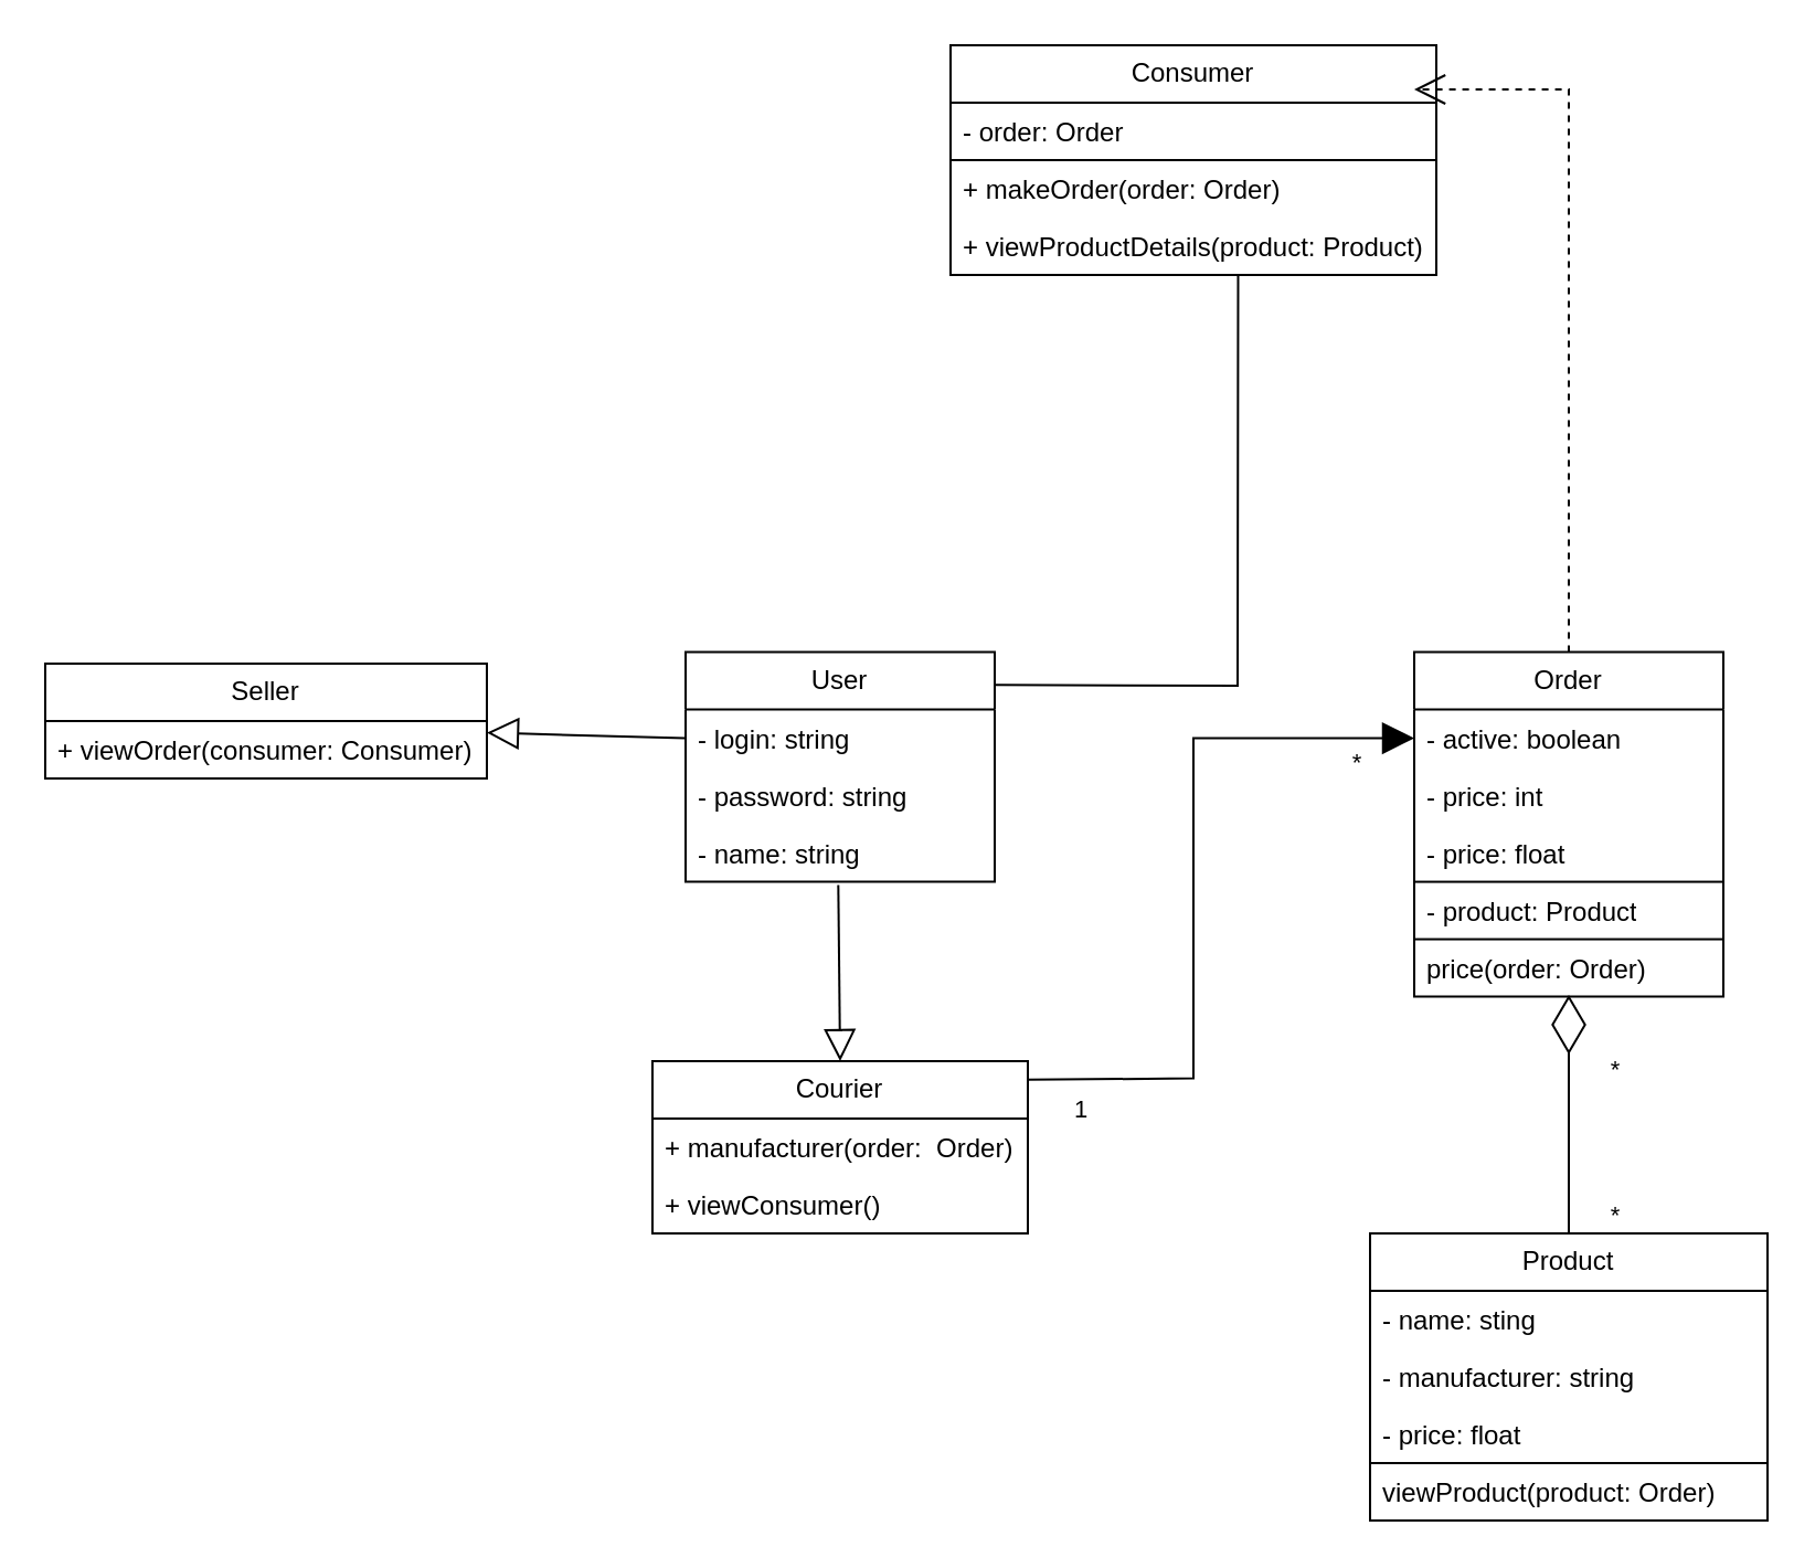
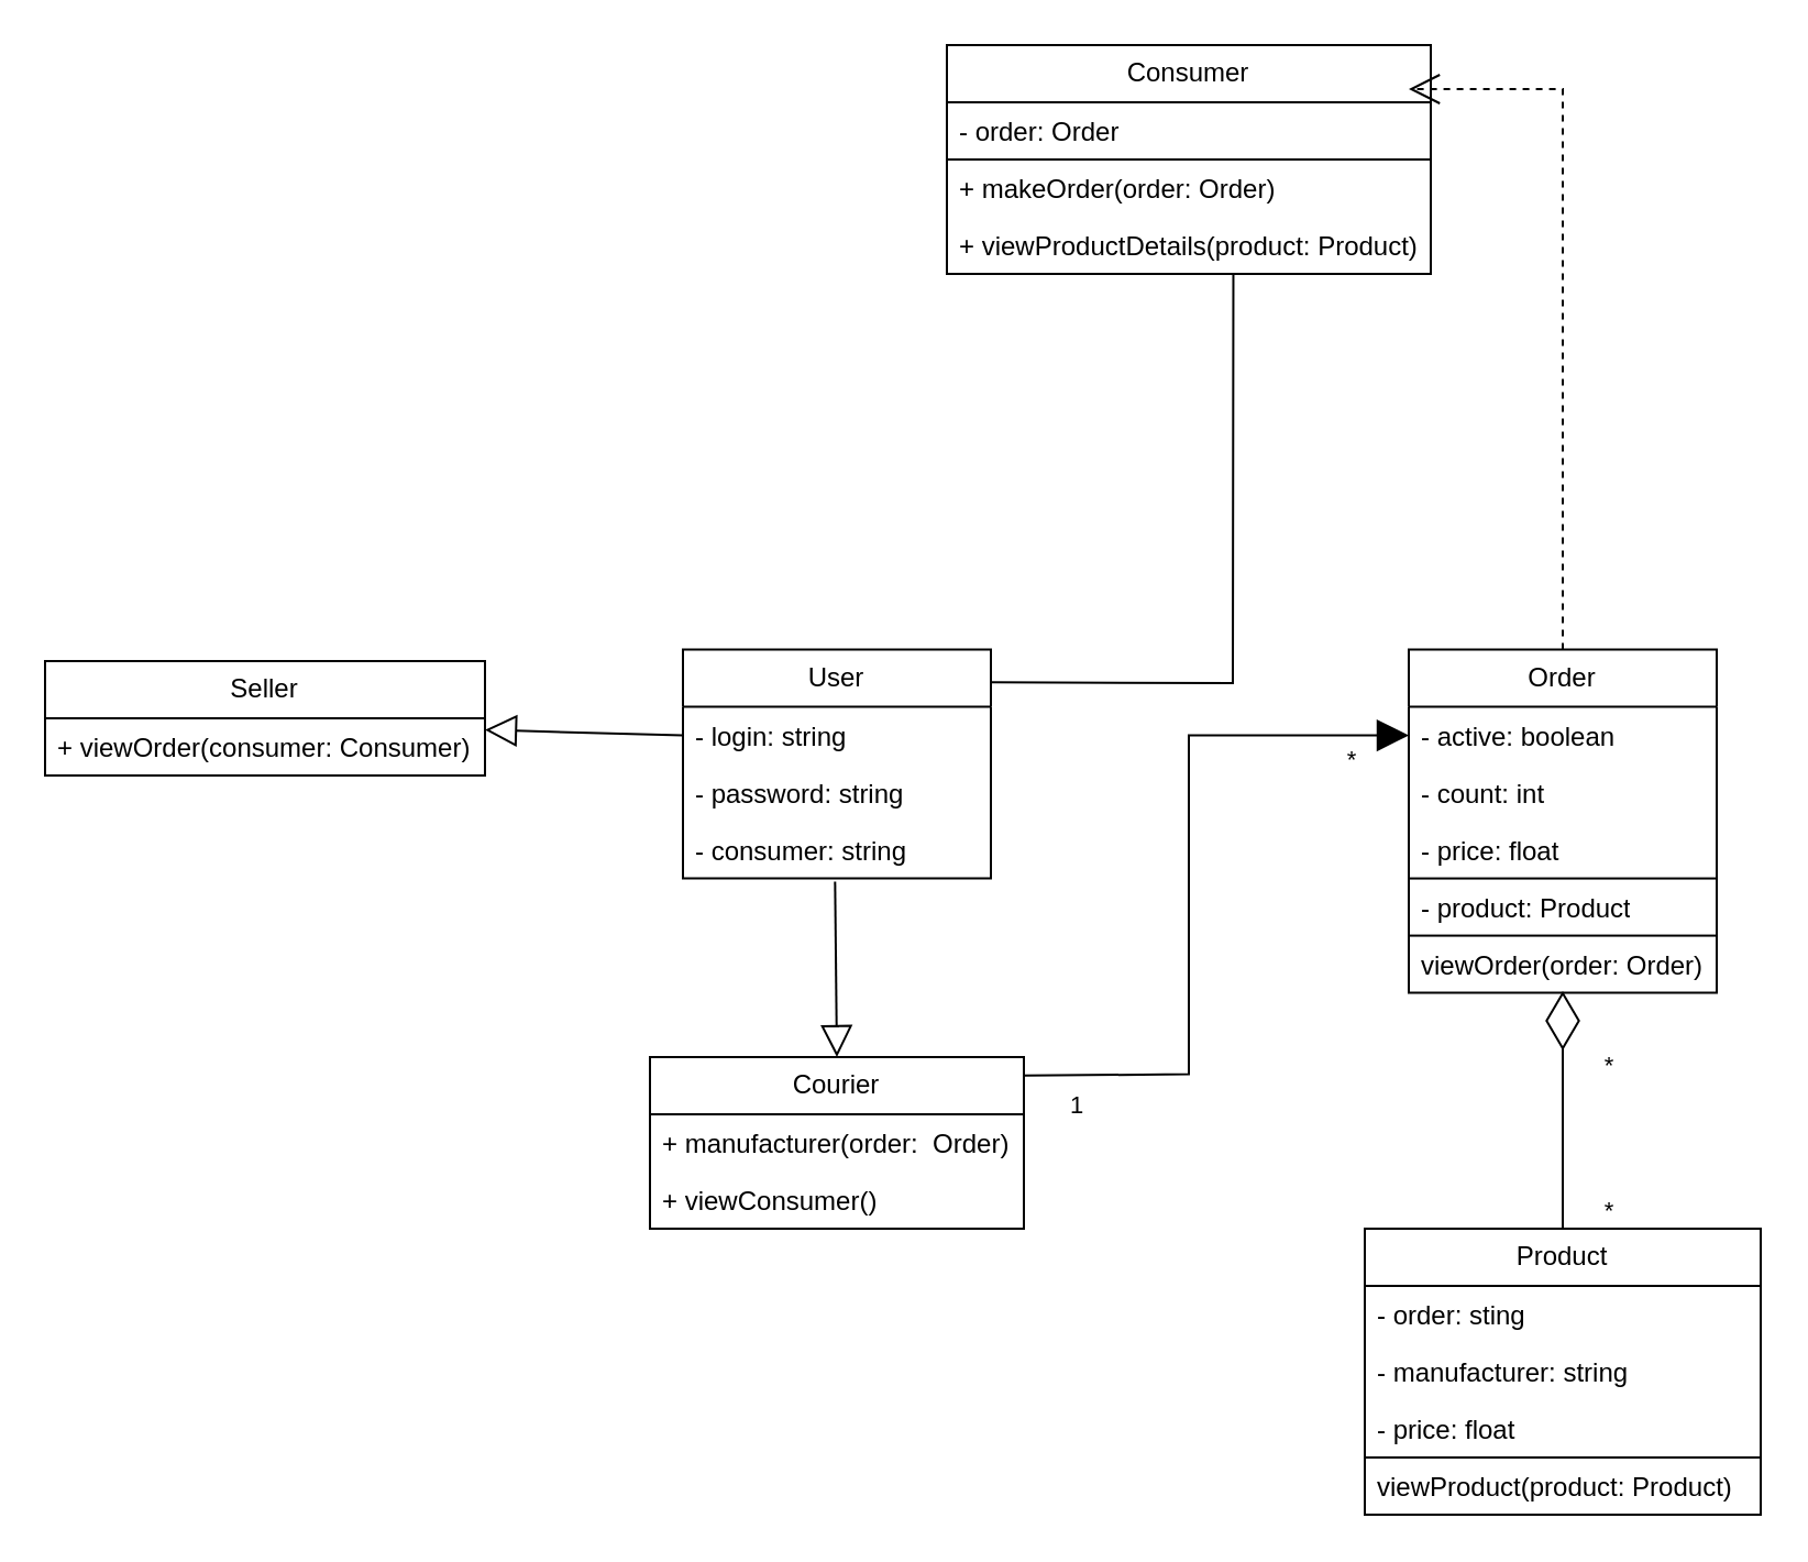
- <mxCell id="12" value="- price: int" style="text;strokeColor=none;fillColor=none;align=left;verticalAlign=top;spacingLeft=4;spacingRight=4;overflow=hidden;rotatable=0;points=[[0,0.5],[1,0.5]];portConstraint=eastwest;whiteSpace=wrap;html=1;" parent="10" vertex="1"><mxGeometry y="52" width="140" height="26" as="geometry" /></mxCell>
+ <mxCell id="12" value="- count: int" style="text;strokeColor=none;fillColor=none;align=left;verticalAlign=top;spacingLeft=4;spacingRight=4;overflow=hidden;rotatable=0;points=[[0,0.5],[1,0.5]];portConstraint=eastwest;whiteSpace=wrap;html=1;" parent="10" vertex="1"><mxGeometry y="52" width="140" height="26" as="geometry" /></mxCell>
- <mxCell id="5" value="- name: string" style="text;strokeColor=none;fillColor=none;align=left;verticalAlign=top;spacingLeft=4;spacingRight=4;overflow=hidden;rotatable=0;points=[[0,0.5],[1,0.5]];portConstraint=eastwest;whiteSpace=wrap;html=1;" parent="2" vertex="1"><mxGeometry y="78" width="140" height="26" as="geometry" /></mxCell>
+ <mxCell id="5" value="- consumer: string" style="text;strokeColor=none;fillColor=none;align=left;verticalAlign=top;spacingLeft=4;spacingRight=4;overflow=hidden;rotatable=0;points=[[0,0.5],[1,0.5]];portConstraint=eastwest;whiteSpace=wrap;html=1;" parent="2" vertex="1"><mxGeometry y="78" width="140" height="26" as="geometry" /></mxCell>
- <mxCell id="15" value="price(order: Order)" style="text;strokeColor=none;fillColor=none;align=left;verticalAlign=top;spacingLeft=4;spacingRight=4;overflow=hidden;rotatable=0;points=[[0,0.5],[1,0.5]];portConstraint=eastwest;whiteSpace=wrap;html=1;" parent="10" vertex="1"><mxGeometry y="130" width="140" height="26" as="geometry" /></mxCell>
+ <mxCell id="15" value="viewOrder(order: Order)" style="text;strokeColor=none;fillColor=none;align=left;verticalAlign=top;spacingLeft=4;spacingRight=4;overflow=hidden;rotatable=0;points=[[0,0.5],[1,0.5]];portConstraint=eastwest;whiteSpace=wrap;html=1;" parent="10" vertex="1"><mxGeometry y="130" width="140" height="26" as="geometry" /></mxCell>
- <mxCell id="18" value="- name: sting" style="text;strokeColor=none;fillColor=none;align=left;verticalAlign=top;spacingLeft=4;spacingRight=4;overflow=hidden;rotatable=0;points=[[0,0.5],[1,0.5]];portConstraint=eastwest;whiteSpace=wrap;html=1;" parent="17" vertex="1"><mxGeometry y="26" width="180" height="26" as="geometry" /></mxCell>
+ <mxCell id="18" value="- order: sting" style="text;strokeColor=none;fillColor=none;align=left;verticalAlign=top;spacingLeft=4;spacingRight=4;overflow=hidden;rotatable=0;points=[[0,0.5],[1,0.5]];portConstraint=eastwest;whiteSpace=wrap;html=1;" parent="17" vertex="1"><mxGeometry y="26" width="180" height="26" as="geometry" /></mxCell>
- <mxCell id="21" value="viewProduct(product: Order)" style="text;strokeColor=default;fillColor=none;align=left;verticalAlign=top;spacingLeft=4;spacingRight=4;overflow=hidden;rotatable=0;points=[[0,0.5],[1,0.5]];portConstraint=eastwest;whiteSpace=wrap;html=1;" parent="17" vertex="1"><mxGeometry y="104" width="180" height="26" as="geometry" /></mxCell>
+ <mxCell id="21" value="viewProduct(product: Product)" style="text;strokeColor=default;fillColor=none;align=left;verticalAlign=top;spacingLeft=4;spacingRight=4;overflow=hidden;rotatable=0;points=[[0,0.5],[1,0.5]];portConstraint=eastwest;whiteSpace=wrap;html=1;" parent="17" vertex="1"><mxGeometry y="104" width="180" height="26" as="geometry" /></mxCell>
